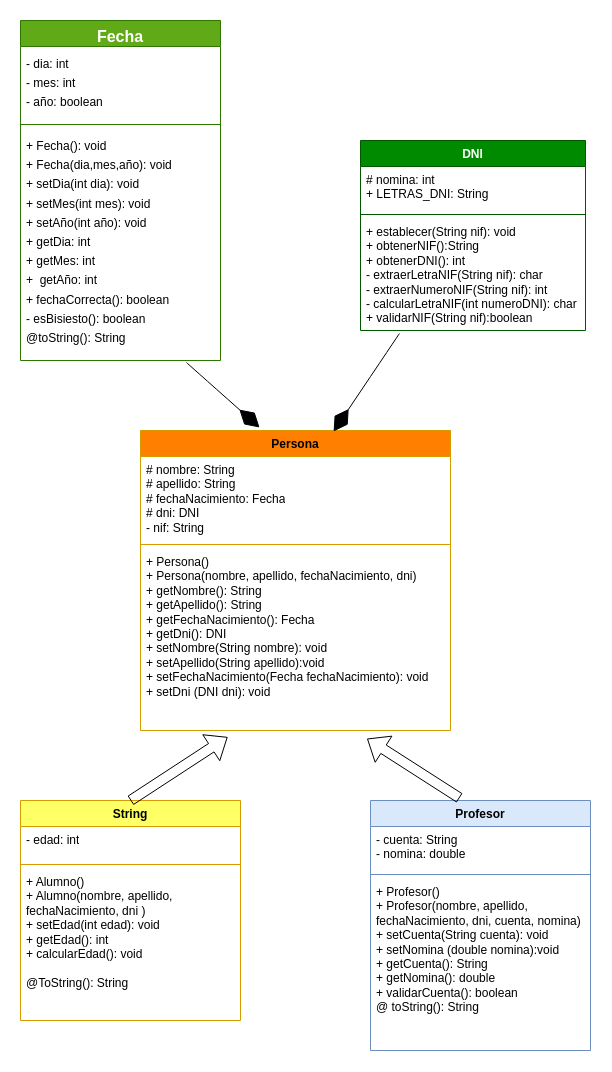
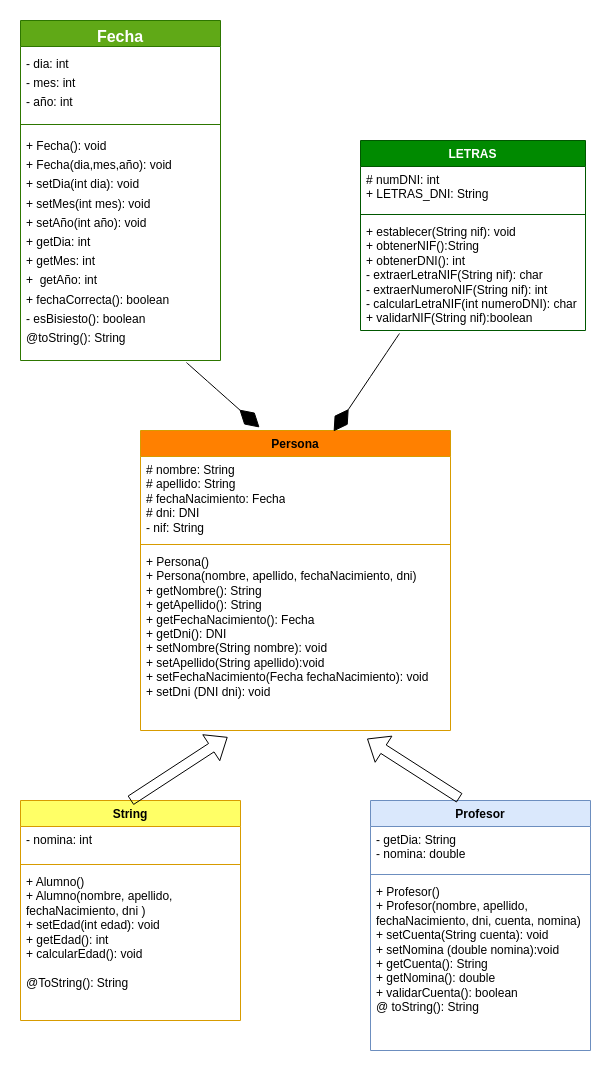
- <mxCell id="3" value="&lt;font style=&quot;font-size: 12px;&quot;&gt;- dia: int&lt;br&gt;- mes: int&amp;nbsp;&lt;br&gt;- año: boolean&lt;/font&gt;" style="text;strokeColor=none;fillColor=none;align=left;verticalAlign=top;spacingLeft=4;spacingRight=4;overflow=hidden;rotatable=0;points=[[0,0.5],[1,0.5]];portConstraint=eastwest;whiteSpace=wrap;html=1;fontSize=16;" parent="2" vertex="1"><mxGeometry y="26" width="200" height="74" as="geometry" /></mxCell>
+ <mxCell id="3" value="&lt;font style=&quot;font-size: 12px;&quot;&gt;- dia: int&lt;br&gt;- mes: int&amp;nbsp;&lt;br&gt;- año: int&lt;/font&gt;" style="text;strokeColor=none;fillColor=none;align=left;verticalAlign=top;spacingLeft=4;spacingRight=4;overflow=hidden;rotatable=0;points=[[0,0.5],[1,0.5]];portConstraint=eastwest;whiteSpace=wrap;html=1;fontSize=16;" parent="2" vertex="1"><mxGeometry y="26" width="200" height="74" as="geometry" /></mxCell>
- <mxCell id="6" value="DNI" style="swimlane;fontStyle=1;align=center;verticalAlign=top;childLayout=stackLayout;horizontal=1;startSize=26;horizontalStack=0;resizeParent=1;resizeParentMax=0;resizeLast=0;collapsible=1;marginBottom=0;whiteSpace=wrap;html=1;fillColor=#008a00;fontColor=#ffffff;strokeColor=#005700;" parent="1" vertex="1"><mxGeometry x="360" y="140" width="225" height="190" as="geometry"><mxRectangle x="510" y="590" width="60" height="30" as="alternateBounds" /></mxGeometry></mxCell>
+ <mxCell id="6" value="LETRAS" style="swimlane;fontStyle=1;align=center;verticalAlign=top;childLayout=stackLayout;horizontal=1;startSize=26;horizontalStack=0;resizeParent=1;resizeParentMax=0;resizeLast=0;collapsible=1;marginBottom=0;whiteSpace=wrap;html=1;fillColor=#008a00;fontColor=#ffffff;strokeColor=#005700;" parent="1" vertex="1"><mxGeometry x="360" y="140" width="225" height="190" as="geometry"><mxRectangle x="510" y="590" width="60" height="30" as="alternateBounds" /></mxGeometry></mxCell>
- <mxCell id="7" value="# nomina: int&lt;br&gt;+ LETRAS_DNI: String" style="text;strokeColor=none;fillColor=none;align=left;verticalAlign=top;spacingLeft=4;spacingRight=4;overflow=hidden;rotatable=0;points=[[0,0.5],[1,0.5]];portConstraint=eastwest;whiteSpace=wrap;html=1;" parent="6" vertex="1"><mxGeometry y="26" width="225" height="44" as="geometry" /></mxCell>
+ <mxCell id="7" value="# numDNI: int&lt;br&gt;+ LETRAS_DNI: String" style="text;strokeColor=none;fillColor=none;align=left;verticalAlign=top;spacingLeft=4;spacingRight=4;overflow=hidden;rotatable=0;points=[[0,0.5],[1,0.5]];portConstraint=eastwest;whiteSpace=wrap;html=1;" parent="6" vertex="1"><mxGeometry y="26" width="225" height="44" as="geometry" /></mxCell>
- <mxCell id="15" value="- edad: int" style="text;strokeColor=none;fillColor=none;align=left;verticalAlign=top;spacingLeft=4;spacingRight=4;overflow=hidden;rotatable=0;points=[[0,0.5],[1,0.5]];portConstraint=eastwest;whiteSpace=wrap;html=1;" parent="14" vertex="1"><mxGeometry y="26" width="220" height="34" as="geometry" /></mxCell>
+ <mxCell id="15" value="- nomina: int" style="text;strokeColor=none;fillColor=none;align=left;verticalAlign=top;spacingLeft=4;spacingRight=4;overflow=hidden;rotatable=0;points=[[0,0.5],[1,0.5]];portConstraint=eastwest;whiteSpace=wrap;html=1;" parent="14" vertex="1"><mxGeometry y="26" width="220" height="34" as="geometry" /></mxCell>
- <mxCell id="20" value="- cuenta: String&lt;br&gt;- nomina: double" style="text;strokeColor=none;fillColor=none;align=left;verticalAlign=top;spacingLeft=4;spacingRight=4;overflow=hidden;rotatable=0;points=[[0,0.5],[1,0.5]];portConstraint=eastwest;whiteSpace=wrap;html=1;" parent="19" vertex="1"><mxGeometry y="26" width="220" height="44" as="geometry" /></mxCell>
+ <mxCell id="20" value="- getDia: String&lt;br&gt;- nomina: double" style="text;strokeColor=none;fillColor=none;align=left;verticalAlign=top;spacingLeft=4;spacingRight=4;overflow=hidden;rotatable=0;points=[[0,0.5],[1,0.5]];portConstraint=eastwest;whiteSpace=wrap;html=1;" parent="19" vertex="1"><mxGeometry y="26" width="220" height="44" as="geometry" /></mxCell>
